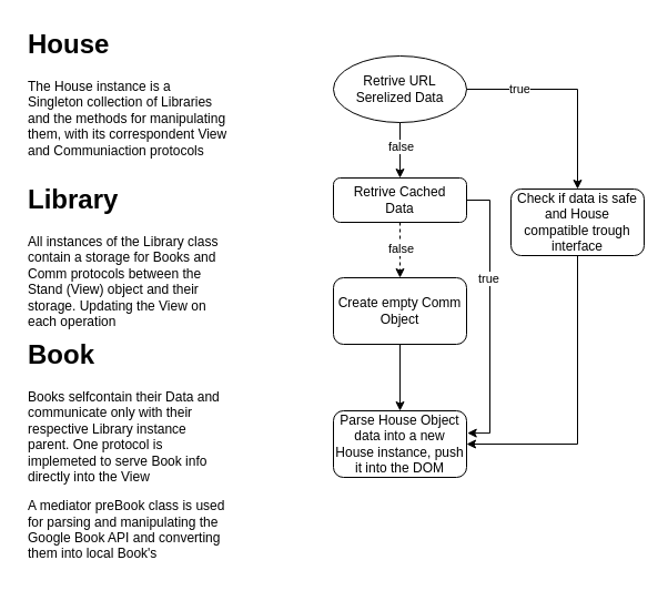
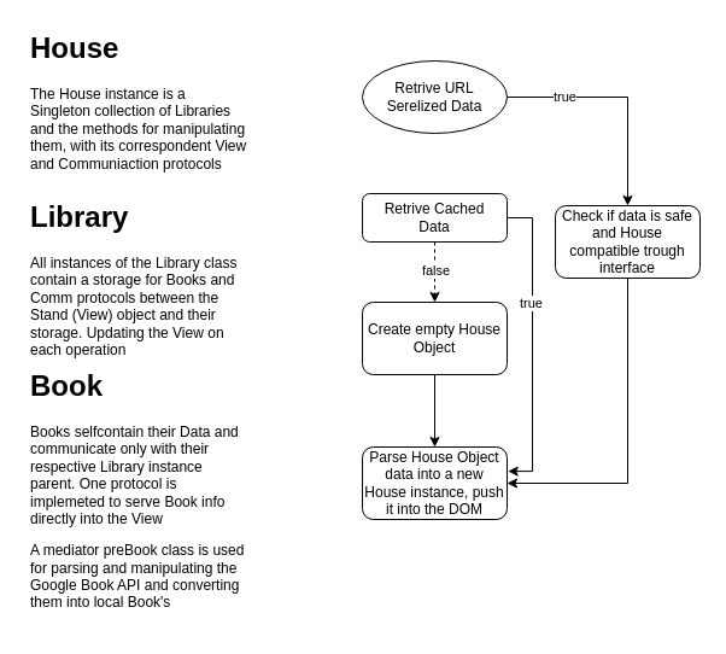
- <mxCell id="8" value="" style="endArrow=classic;html=1;rounded=0;exitX=0.5;exitY=1;exitDx=0;exitDy=0;entryX=0.5;entryY=0;entryDx=0;entryDy=0;" parent="1" source="7" target="5" edge="1"><mxGeometry width="50" height="50" relative="1" as="geometry"><mxPoint x="330" y="220" as="sourcePoint" /><mxPoint x="380" y="170" as="targetPoint" /></mxGeometry></mxCell>
- <mxCell id="9" value="false" style="edgeLabel;html=1;align=center;verticalAlign=middle;resizable=0;points=[];" parent="8" vertex="1" connectable="0"><mxGeometry x="0.027" y="-3" relative="1" as="geometry"><mxPoint x="3" y="-5" as="offset" /></mxGeometry></mxCell>
- <mxCell id="11" value="Create empty Comm Object" style="whiteSpace=wrap;html=1;rounded=1;glass=0;strokeWidth=1;shadow=0;" parent="1" vertex="1"><mxGeometry x="300" y="250" width="120" height="60" as="geometry" /></mxCell>
+ <mxCell id="11" value="Create empty House Object" style="whiteSpace=wrap;html=1;rounded=1;glass=0;strokeWidth=1;shadow=0;" parent="1" vertex="1"><mxGeometry x="300" y="250" width="120" height="60" as="geometry" /></mxCell>
